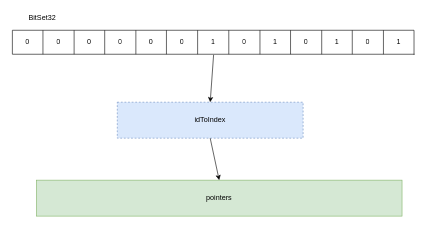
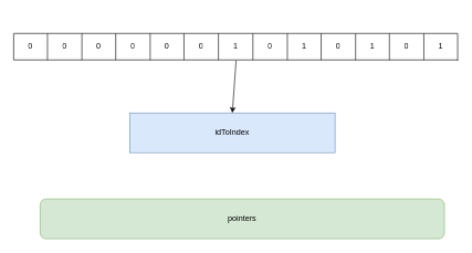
- <mxCell id="19" value="BitSet32" style="text;html=1;strokeColor=none;fillColor=none;align=center;verticalAlign=middle;whiteSpace=wrap;rounded=0;comic=0;startSize=0;" parent="1" vertex="1"><mxGeometry x="50" y="20" width="40" height="20" as="geometry" /></mxCell>
- <mxCell id="2" value="idToIndex" style="rounded=0;whiteSpace=wrap;html=1;fillColor=#dae8fc;strokeColor=#6c8ebf;dashed=1;" parent="1" vertex="1"><mxGeometry x="195" y="170" width="310" height="60" as="geometry" /></mxCell>
+ <mxCell id="2" value="idToIndex" style="rounded=0;whiteSpace=wrap;html=1;fillColor=#dae8fc;strokeColor=#6c8ebf;" parent="1" vertex="1"><mxGeometry x="195" y="170" width="310" height="60" as="geometry" /></mxCell>
- <mxCell id="21" value="" style="endArrow=classic;html=1;exitX=0.5;exitY=1;exitDx=0;exitDy=0;entryX=0.5;entryY=0;entryDx=0;entryDy=0;" parent="1" source="2" target="3" edge="1"><mxGeometry width="50" height="50" relative="1" as="geometry"><mxPoint x="380" y="150" as="sourcePoint" /><mxPoint x="430" y="100" as="targetPoint" /></mxGeometry></mxCell>
- <mxCell id="3" value="pointers" style="rounded=0;whiteSpace=wrap;html=1;fillColor=#d5e8d4;strokeColor=#82b366;" parent="1" vertex="1"><mxGeometry x="60" y="300" width="610" height="60" as="geometry" /></mxCell>
+ <mxCell id="3" value="pointers" style="whiteSpace=wrap;html=1;fillColor=#d5e8d4;strokeColor=#82b366;rounded=1;" parent="1" vertex="1"><mxGeometry x="60" y="300" width="610" height="60" as="geometry" /></mxCell>
